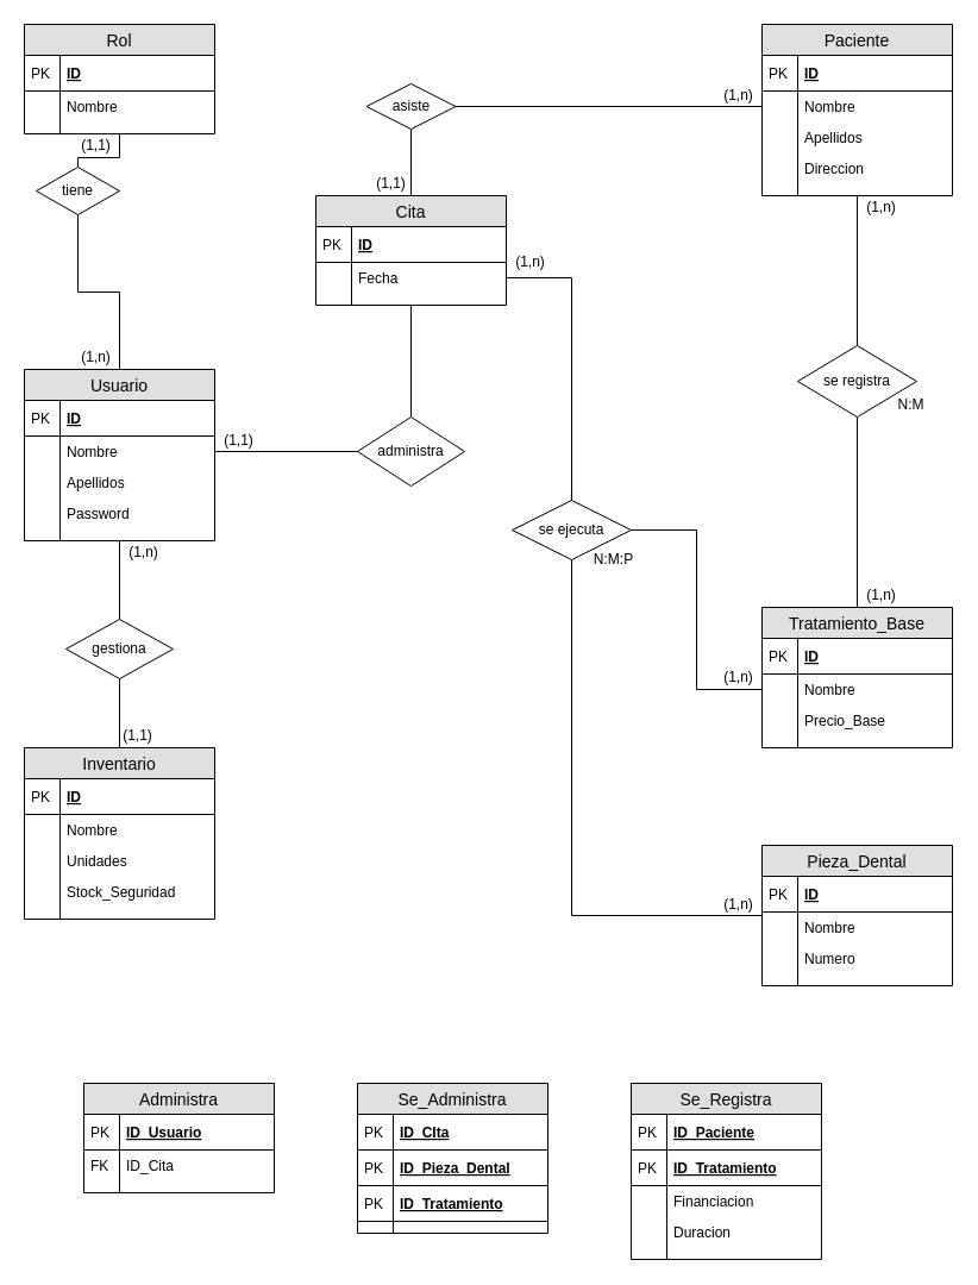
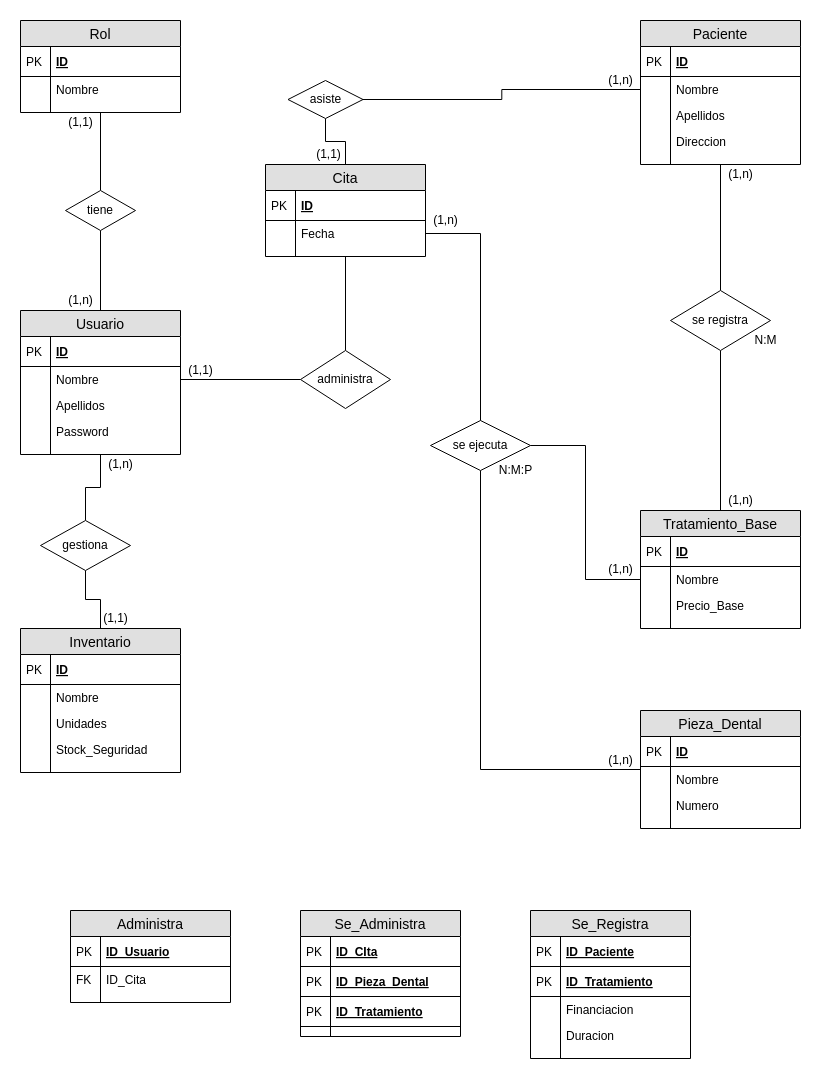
- <mxCell id="39" value="asiste" style="shape=rhombus;perimeter=rhombusPerimeter;whiteSpace=wrap;html=1;align=center;" vertex="1" parent="1"><mxGeometry x="307.5" y="70" width="75" height="38" as="geometry" /></mxCell>
+ <mxCell id="39" value="asiste" style="shape=rhombus;perimeter=rhombusPerimeter;whiteSpace=wrap;html=1;align=center;" vertex="1" parent="1"><mxGeometry x="287.5" y="80" width="75" height="38" as="geometry" /></mxCell>
- <mxCell id="23" value="&lt;div&gt;tiene&lt;/div&gt;" style="shape=rhombus;perimeter=rhombusPerimeter;whiteSpace=wrap;html=1;align=center;" vertex="1" parent="1"><mxGeometry x="30" y="140" width="70" height="40" as="geometry" /></mxCell>
+ <mxCell id="23" value="&lt;div&gt;tiene&lt;/div&gt;" style="shape=rhombus;perimeter=rhombusPerimeter;whiteSpace=wrap;html=1;align=center;" vertex="1" parent="1"><mxGeometry x="65" y="190" width="70" height="40" as="geometry" /></mxCell>
- <mxCell id="97" value="gestiona" style="shape=rhombus;perimeter=rhombusPerimeter;whiteSpace=wrap;html=1;align=center;" vertex="1" parent="1"><mxGeometry x="55" y="520" width="90" height="50" as="geometry" /></mxCell>
+ <mxCell id="97" value="gestiona" style="shape=rhombus;perimeter=rhombusPerimeter;whiteSpace=wrap;html=1;align=center;" vertex="1" parent="1"><mxGeometry x="40" y="520" width="90" height="50" as="geometry" /></mxCell>
